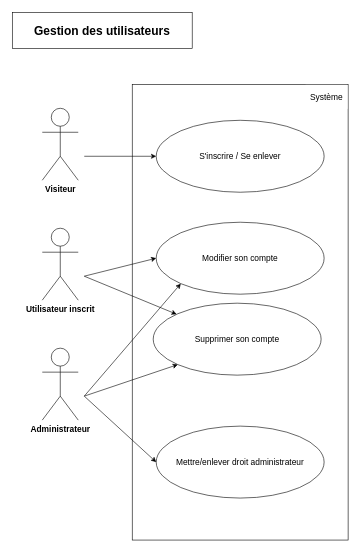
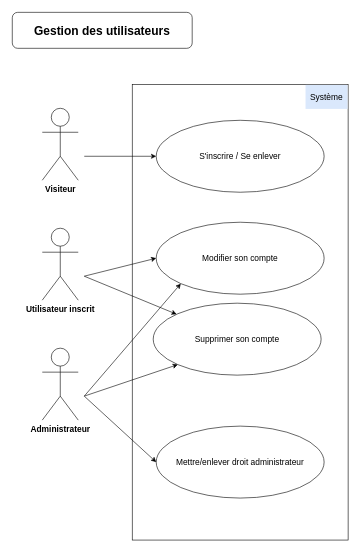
- <mxCell id="3" value="&lt;font style=&quot;font-size: 20px&quot;&gt;&lt;b&gt;Gestion des utilisateurs&lt;/b&gt;&lt;/font&gt;" style="rounded=0;whiteSpace=wrap;html=1;" parent="1" vertex="1"><mxGeometry x="20" y="20" width="300" height="60" as="geometry" /></mxCell>
+ <mxCell id="3" value="&lt;font style=&quot;font-size: 20px&quot;&gt;&lt;b&gt;Gestion des utilisateurs&lt;/b&gt;&lt;/font&gt;" style="whiteSpace=wrap;html=1;rounded=1;" parent="1" vertex="1"><mxGeometry x="20" y="20" width="300" height="60" as="geometry" /></mxCell>
- <mxCell id="8" value="Système" style="rounded=0;whiteSpace=wrap;html=1;fontSize=14;strokeColor=none;" parent="1" vertex="1"><mxGeometry x="509" y="141" width="70" height="40" as="geometry" /></mxCell>
+ <mxCell id="8" value="Système" style="rounded=0;whiteSpace=wrap;html=1;fontSize=14;strokeColor=none;fillColor=#dae8fc;" parent="1" vertex="1"><mxGeometry x="509" y="141" width="70" height="40" as="geometry" /></mxCell>
